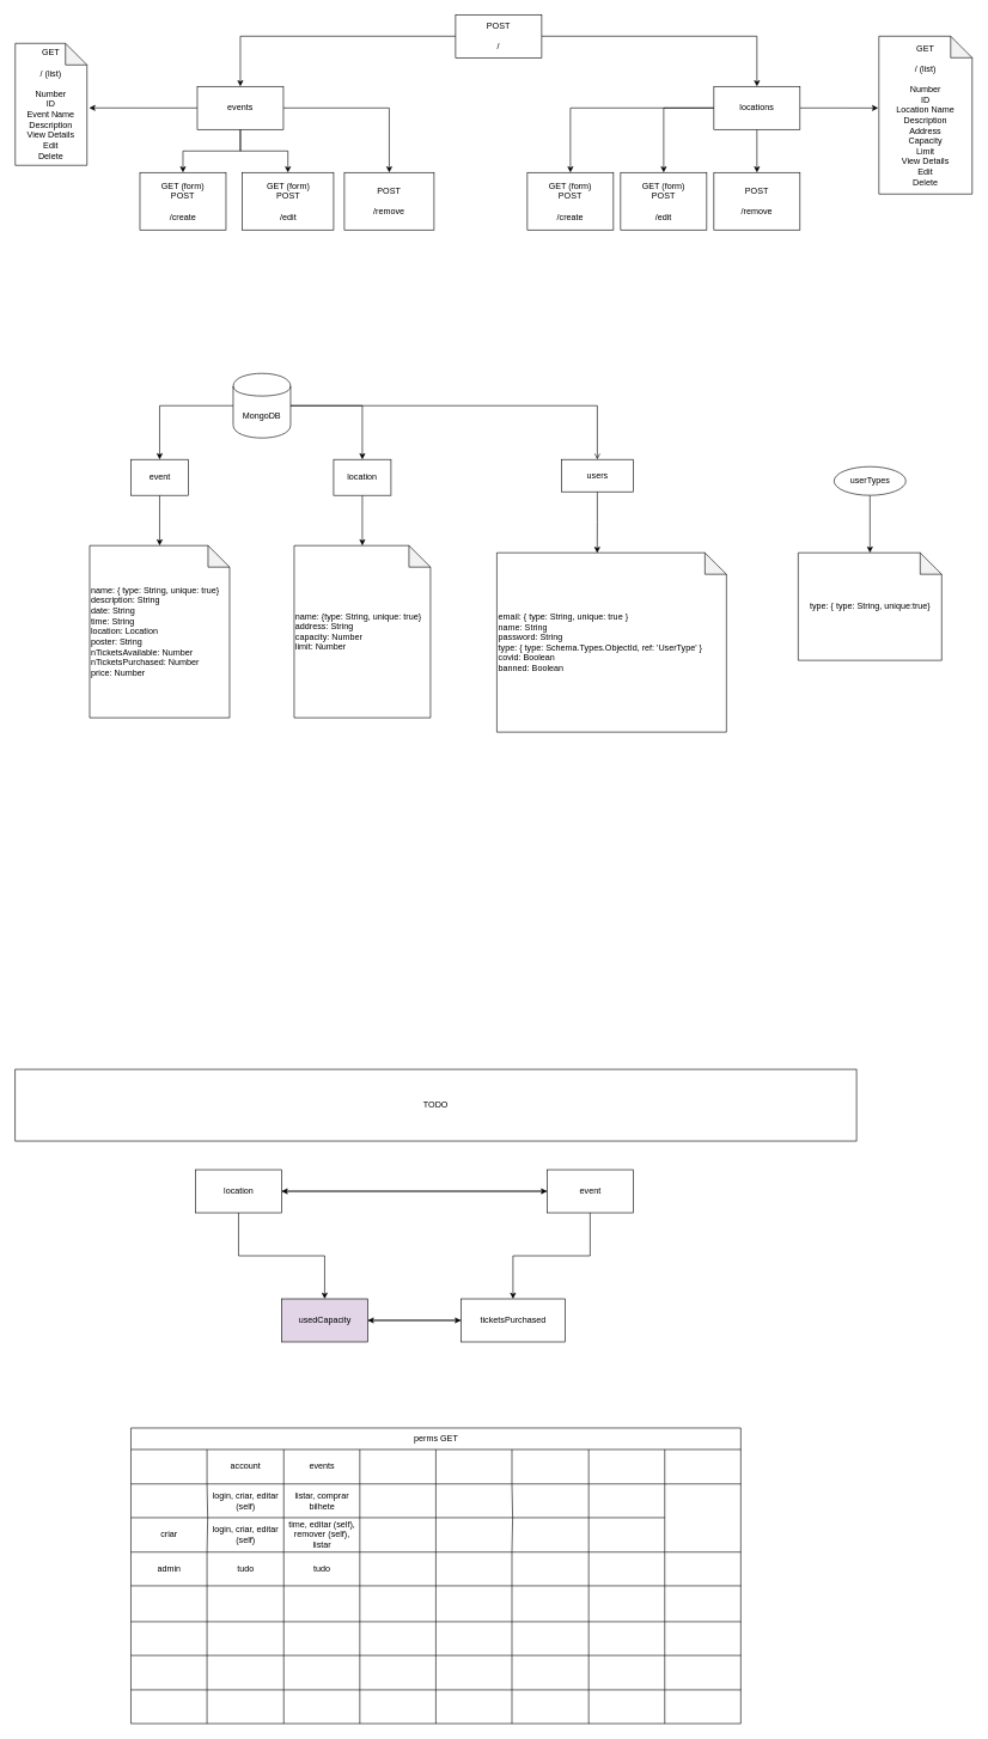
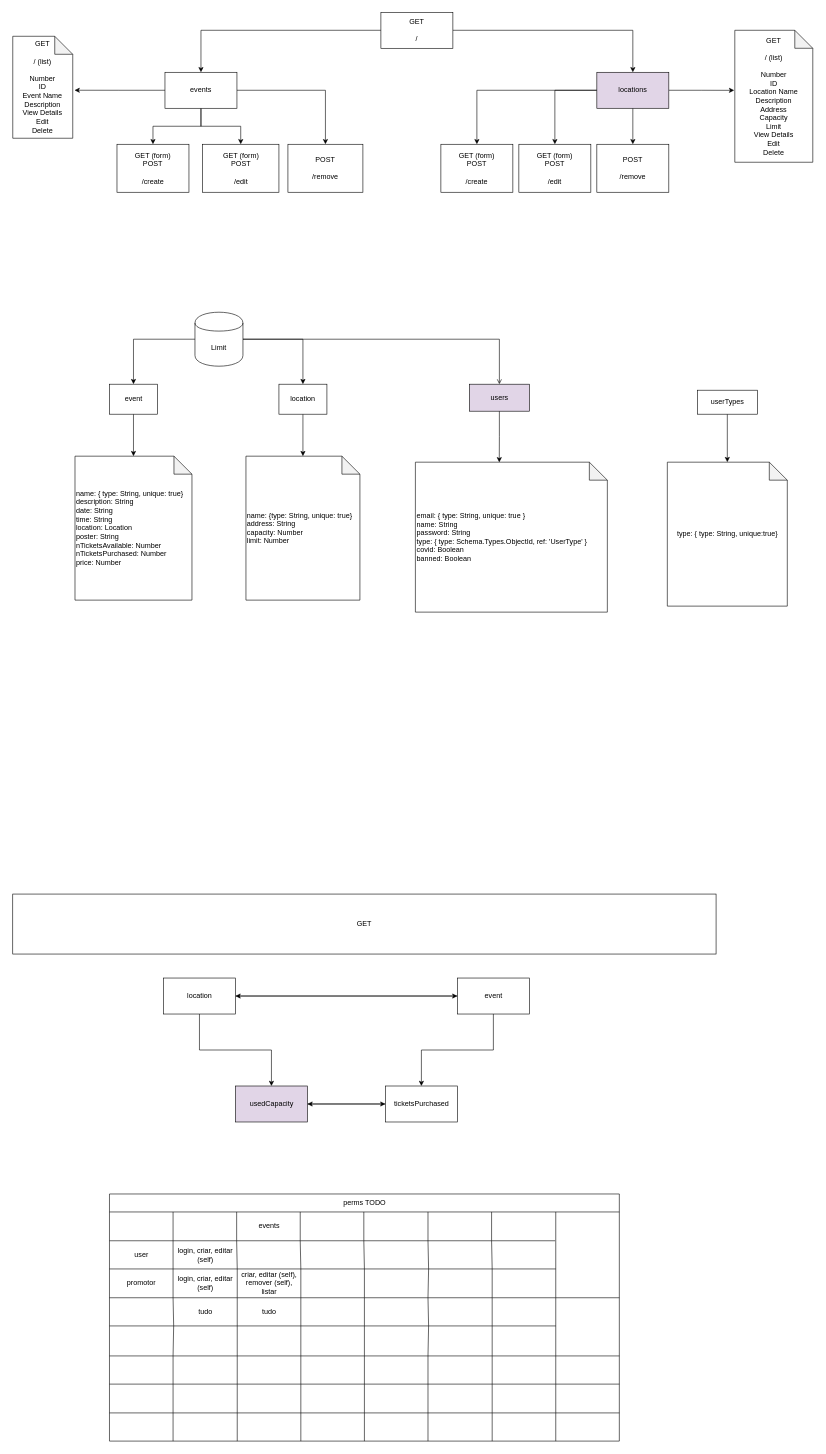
- <mxCell id="4" value="POST&lt;br&gt;&lt;br&gt;/" style="rounded=0;whiteSpace=wrap;html=1;" parent="1" vertex="1"><mxGeometry x="634" y="20" width="120" height="60" as="geometry" /></mxCell>
+ <mxCell id="4" value="GET&lt;br&gt;&lt;br&gt;/" style="rounded=0;whiteSpace=wrap;html=1;" parent="1" vertex="1"><mxGeometry x="634" y="20" width="120" height="60" as="geometry" /></mxCell>
- <mxCell id="15" value="locations" style="whiteSpace=wrap;html=1;" parent="1" vertex="1"><mxGeometry x="994" y="120" width="120" height="60" as="geometry" /></mxCell>
+ <mxCell id="15" value="locations" style="whiteSpace=wrap;html=1;fillColor=#e1d5e7;" parent="1" vertex="1"><mxGeometry x="994" y="120" width="120" height="60" as="geometry" /></mxCell>
- <mxCell id="109" value="MongoDB" style="shape=cylinder;whiteSpace=wrap;html=1;boundedLbl=1;backgroundOutline=1;" vertex="1" parent="1"><mxGeometry x="324" y="520" width="80" height="90" as="geometry" /></mxCell>
+ <mxCell id="109" value="Limit" style="shape=cylinder;whiteSpace=wrap;html=1;boundedLbl=1;backgroundOutline=1;" vertex="1" parent="1"><mxGeometry x="324" y="520" width="80" height="90" as="geometry" /></mxCell>
- <mxCell id="118" value="users" style="whiteSpace=wrap;html=1;" vertex="1" parent="1"><mxGeometry x="781.5" y="640" width="100" height="45" as="geometry" /></mxCell>
+ <mxCell id="118" value="users" style="whiteSpace=wrap;html=1;fillColor=#e1d5e7;" vertex="1" parent="1"><mxGeometry x="781.5" y="640" width="100" height="45" as="geometry" /></mxCell>
- <mxCell id="120" value="userTypes" style="ellipse;whiteSpace=wrap;html=1;" vertex="1" parent="1"><mxGeometry x="1161.5" y="650" width="100" height="40" as="geometry" /></mxCell>
+ <mxCell id="120" value="userTypes" style="whiteSpace=wrap;html=1;" vertex="1" parent="1"><mxGeometry x="1161.5" y="650" width="100" height="40" as="geometry" /></mxCell>
- <mxCell id="122" value="type: { type: String, unique:true}" style="shape=note;whiteSpace=wrap;html=1;backgroundOutline=1;darkOpacity=0.05;" vertex="1" parent="1"><mxGeometry x="1111.5" y="770" width="200" height="150" as="geometry" /></mxCell>
+ <mxCell id="122" value="type: { type: String, unique:true}" style="shape=note;whiteSpace=wrap;html=1;backgroundOutline=1;darkOpacity=0.05;" vertex="1" parent="1"><mxGeometry x="1111.5" y="770" width="200" height="240" as="geometry" /></mxCell>
- <mxCell id="116" value="TODO" style="whiteSpace=wrap;html=1;" vertex="1" parent="1"><mxGeometry x="20.25" y="1490" width="1172.5" height="100" as="geometry" /></mxCell>
+ <mxCell id="116" value="GET" style="whiteSpace=wrap;html=1;" vertex="1" parent="1"><mxGeometry x="20.25" y="1490" width="1172.5" height="100" as="geometry" /></mxCell>
- <mxCell id="105" value="ticketsPurchased" style="whiteSpace=wrap;html=1;" parent="1" vertex="1"><mxGeometry x="641.5" y="1810" width="145" height="60" as="geometry" /></mxCell>
+ <mxCell id="105" value="ticketsPurchased" style="whiteSpace=wrap;html=1;" parent="1" vertex="1"><mxGeometry x="641.5" y="1810" width="120" height="60" as="geometry" /></mxCell>
- <mxCell id="19" value="perms GET" style="shape=table;html=1;whiteSpace=wrap;startSize=30;container=1;collapsible=0;childLayout=tableLayout;" parent="1" vertex="1"><mxGeometry x="181.5" y="1990" width="850" height="412" as="geometry" /></mxCell>
+ <mxCell id="19" value="perms TODO" style="shape=table;html=1;whiteSpace=wrap;startSize=30;container=1;collapsible=0;childLayout=tableLayout;" parent="1" vertex="1"><mxGeometry x="181.5" y="1990" width="850" height="412" as="geometry" /></mxCell>
- <mxCell id="22" value="account" style="shape=partialRectangle;html=1;whiteSpace=wrap;connectable=0;overflow=hidden;fillColor=none;top=0;left=0;bottom=0;right=0;" parent="20" vertex="1"><mxGeometry x="106" width="107" height="48" as="geometry" /></mxCell>
+ <mxCell id="30" value="user" style="shape=partialRectangle;html=1;whiteSpace=wrap;connectable=0;overflow=hidden;fillColor=none;top=0;left=0;bottom=0;right=0;" parent="29" vertex="1"><mxGeometry width="106" height="47" as="geometry" /></mxCell>
- <mxCell id="32" value="listar, comprar bilhete" style="shape=partialRectangle;html=1;whiteSpace=wrap;connectable=0;overflow=hidden;fillColor=none;top=0;left=0;bottom=0;right=0;" parent="29" vertex="1"><mxGeometry x="213" width="106" height="47" as="geometry" /></mxCell>
- <mxCell id="39" value="criar" style="shape=partialRectangle;html=1;whiteSpace=wrap;connectable=0;overflow=hidden;fillColor=none;top=0;left=0;bottom=0;right=0;" parent="38" vertex="1"><mxGeometry width="106" height="48" as="geometry" /></mxCell>
+ <mxCell id="39" value="promotor" style="shape=partialRectangle;html=1;whiteSpace=wrap;connectable=0;overflow=hidden;fillColor=none;top=0;left=0;bottom=0;right=0;" parent="38" vertex="1"><mxGeometry width="106" height="48" as="geometry" /></mxCell>
- <mxCell id="41" value="time, editar (self), remover (self), listar" style="shape=partialRectangle;html=1;whiteSpace=wrap;connectable=0;overflow=hidden;fillColor=none;top=0;left=0;bottom=0;right=0;" parent="38" vertex="1"><mxGeometry x="213" width="106" height="48" as="geometry" /></mxCell>
+ <mxCell id="41" value="criar, editar (self), remover (self), listar" style="shape=partialRectangle;html=1;whiteSpace=wrap;connectable=0;overflow=hidden;fillColor=none;top=0;left=0;bottom=0;right=0;" parent="38" vertex="1"><mxGeometry x="213" width="106" height="48" as="geometry" /></mxCell>
- <mxCell id="48" value="admin" style="shape=partialRectangle;html=1;whiteSpace=wrap;connectable=0;overflow=hidden;fillColor=none;top=0;left=0;bottom=0;right=0;" parent="47" vertex="1"><mxGeometry width="106" height="47" as="geometry" /></mxCell>
